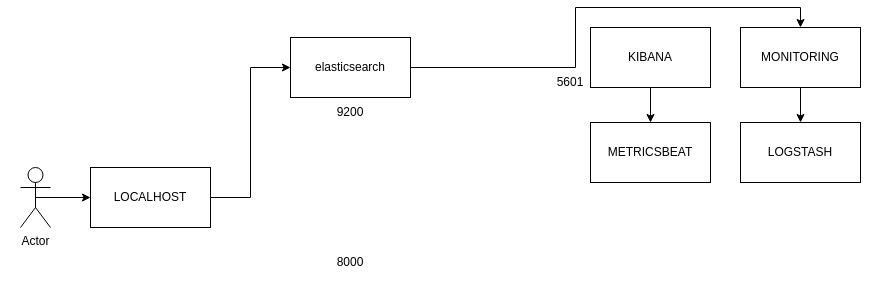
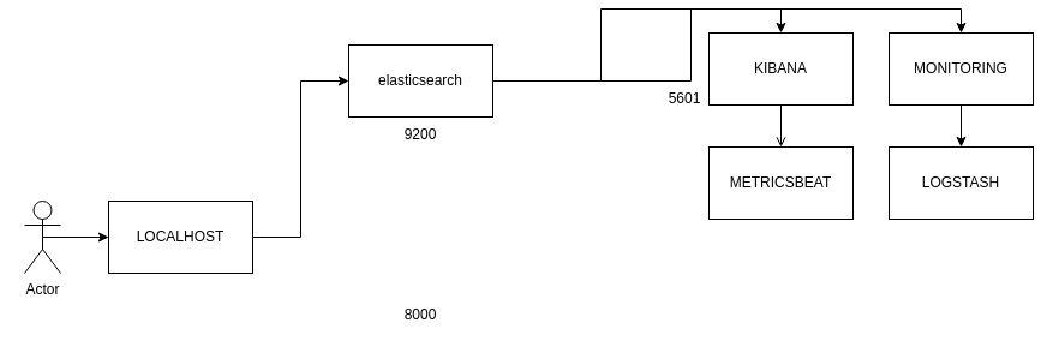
+ <mxCell id="6" style="edgeStyle=orthogonalEdgeStyle;rounded=0;orthogonalLoop=1;jettySize=auto;html=1;entryX=0.5;entryY=0;entryDx=0;entryDy=0;" edge="1" parent="1" source="8" target="10"><mxGeometry relative="1" as="geometry" /></mxCell>
- <mxCell id="9" style="edgeStyle=orthogonalEdgeStyle;rounded=0;orthogonalLoop=1;jettySize=auto;html=1;entryX=0.5;entryY=0;entryDx=0;entryDy=0;" edge="1" parent="1" source="10" target="13"><mxGeometry relative="1" as="geometry" /></mxCell>
+ <mxCell id="9" style="edgeStyle=orthogonalEdgeStyle;rounded=0;orthogonalLoop=1;jettySize=auto;html=1;entryX=0.5;entryY=0;entryDx=0;entryDy=0;endArrow=open;" edge="1" parent="1" source="10" target="13"><mxGeometry relative="1" as="geometry" /></mxCell>
